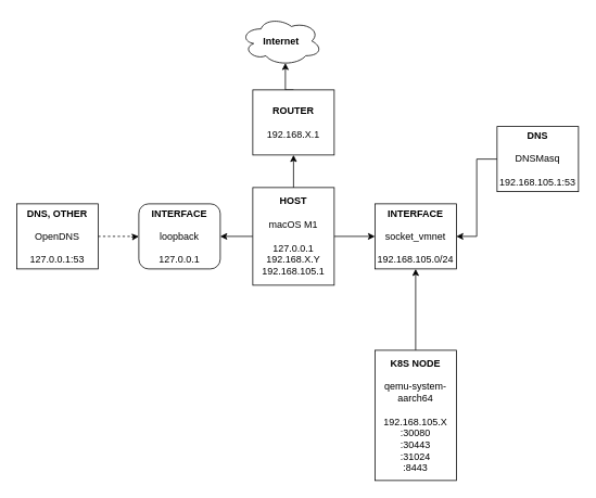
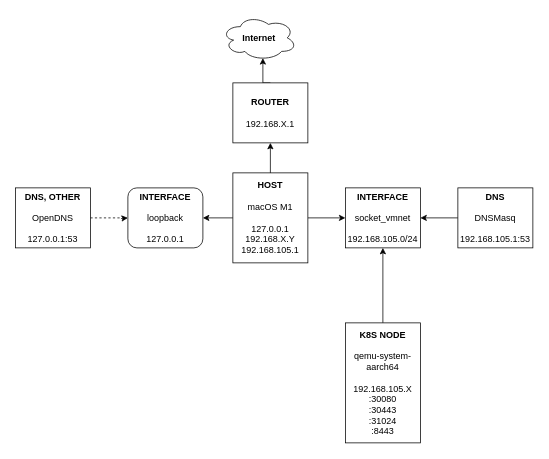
- <mxCell id="10" value="&lt;b&gt;DNS&lt;/b&gt;&lt;br&gt;&lt;br&gt;DNSMasq&lt;br&gt;&lt;br&gt;192.168.105.1:53" style="whiteSpace=wrap;html=1;align=center;" vertex="1" parent="1"><mxGeometry x="610" y="155" width="100" height="80" as="geometry" /></mxCell>
+ <mxCell id="10" value="&lt;b&gt;DNS&lt;/b&gt;&lt;br&gt;&lt;br&gt;DNSMasq&lt;br&gt;&lt;br&gt;192.168.105.1:53" style="whiteSpace=wrap;html=1;align=center;" vertex="1" parent="1"><mxGeometry x="610" y="250" width="100" height="80" as="geometry" /></mxCell>
